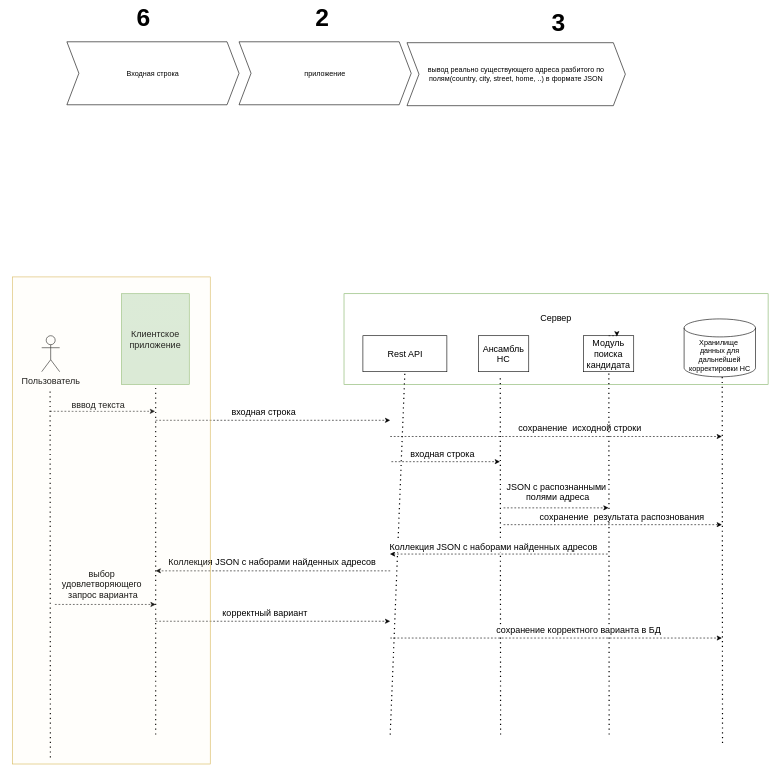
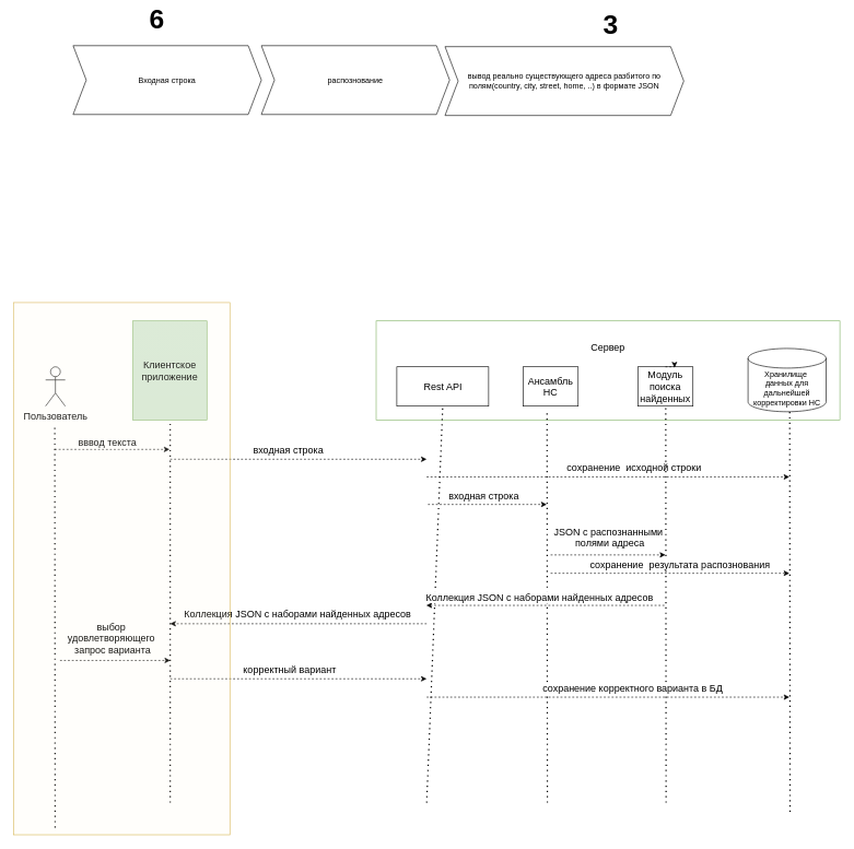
- <mxCell id="6" value="2" style="text;html=1;align=center;verticalAlign=middle;whiteSpace=wrap;rounded=0;glass=0;shadow=0;strokeWidth=1;fontStyle=1;fontSize=41;" vertex="1" parent="1"><mxGeometry x="517" y="20" width="40" height="20" as="geometry" /></mxCell>
- <mxCell id="3" value="приложение" style="shape=step;perimeter=stepPerimeter;whiteSpace=wrap;html=1;fixedSize=1;" vertex="1" parent="1"><mxGeometry x="398" y="69" width="287" height="105" as="geometry" /></mxCell>
+ <mxCell id="3" value="распознование" style="shape=step;perimeter=stepPerimeter;whiteSpace=wrap;html=1;fixedSize=1;" vertex="1" parent="1"><mxGeometry x="398" y="69" width="287" height="105" as="geometry" /></mxCell>
- <mxCell id="25" value="Модуль поиска кандидата" style="rounded=0;whiteSpace=wrap;html=1;shadow=0;glass=0;strokeWidth=1;fillColor=none;fontSize=15;" vertex="1" parent="1"><mxGeometry x="972" y="559" width="84" height="60" as="geometry" /></mxCell>
+ <mxCell id="25" value="Модуль поиска найденных" style="rounded=0;whiteSpace=wrap;html=1;shadow=0;glass=0;strokeWidth=1;fillColor=none;fontSize=15;" vertex="1" parent="1"><mxGeometry x="972" y="559" width="84" height="60" as="geometry" /></mxCell>
